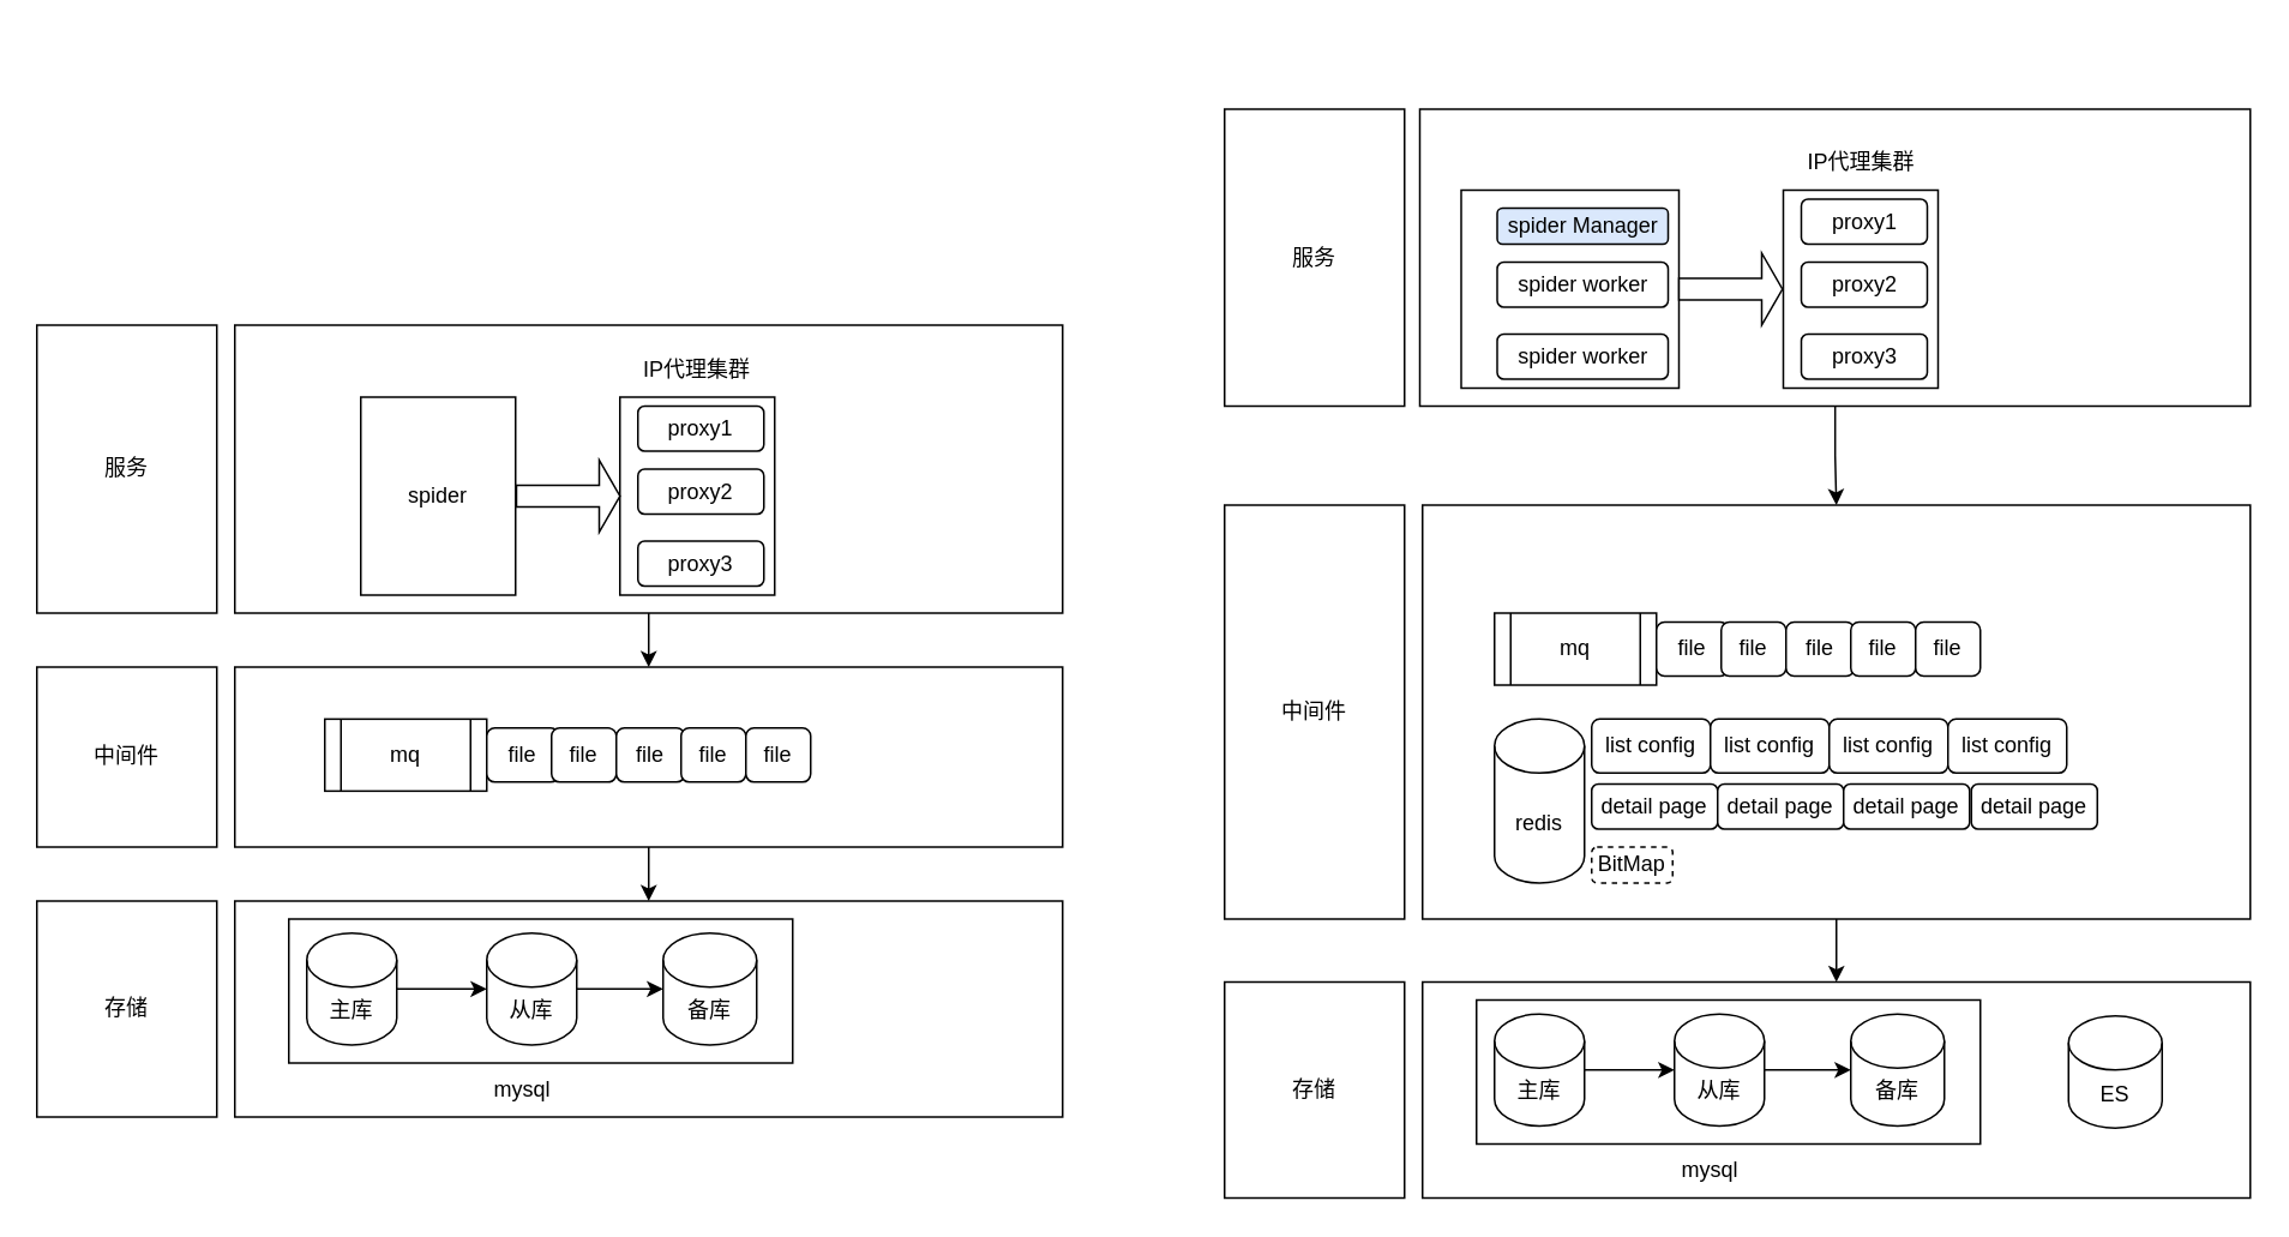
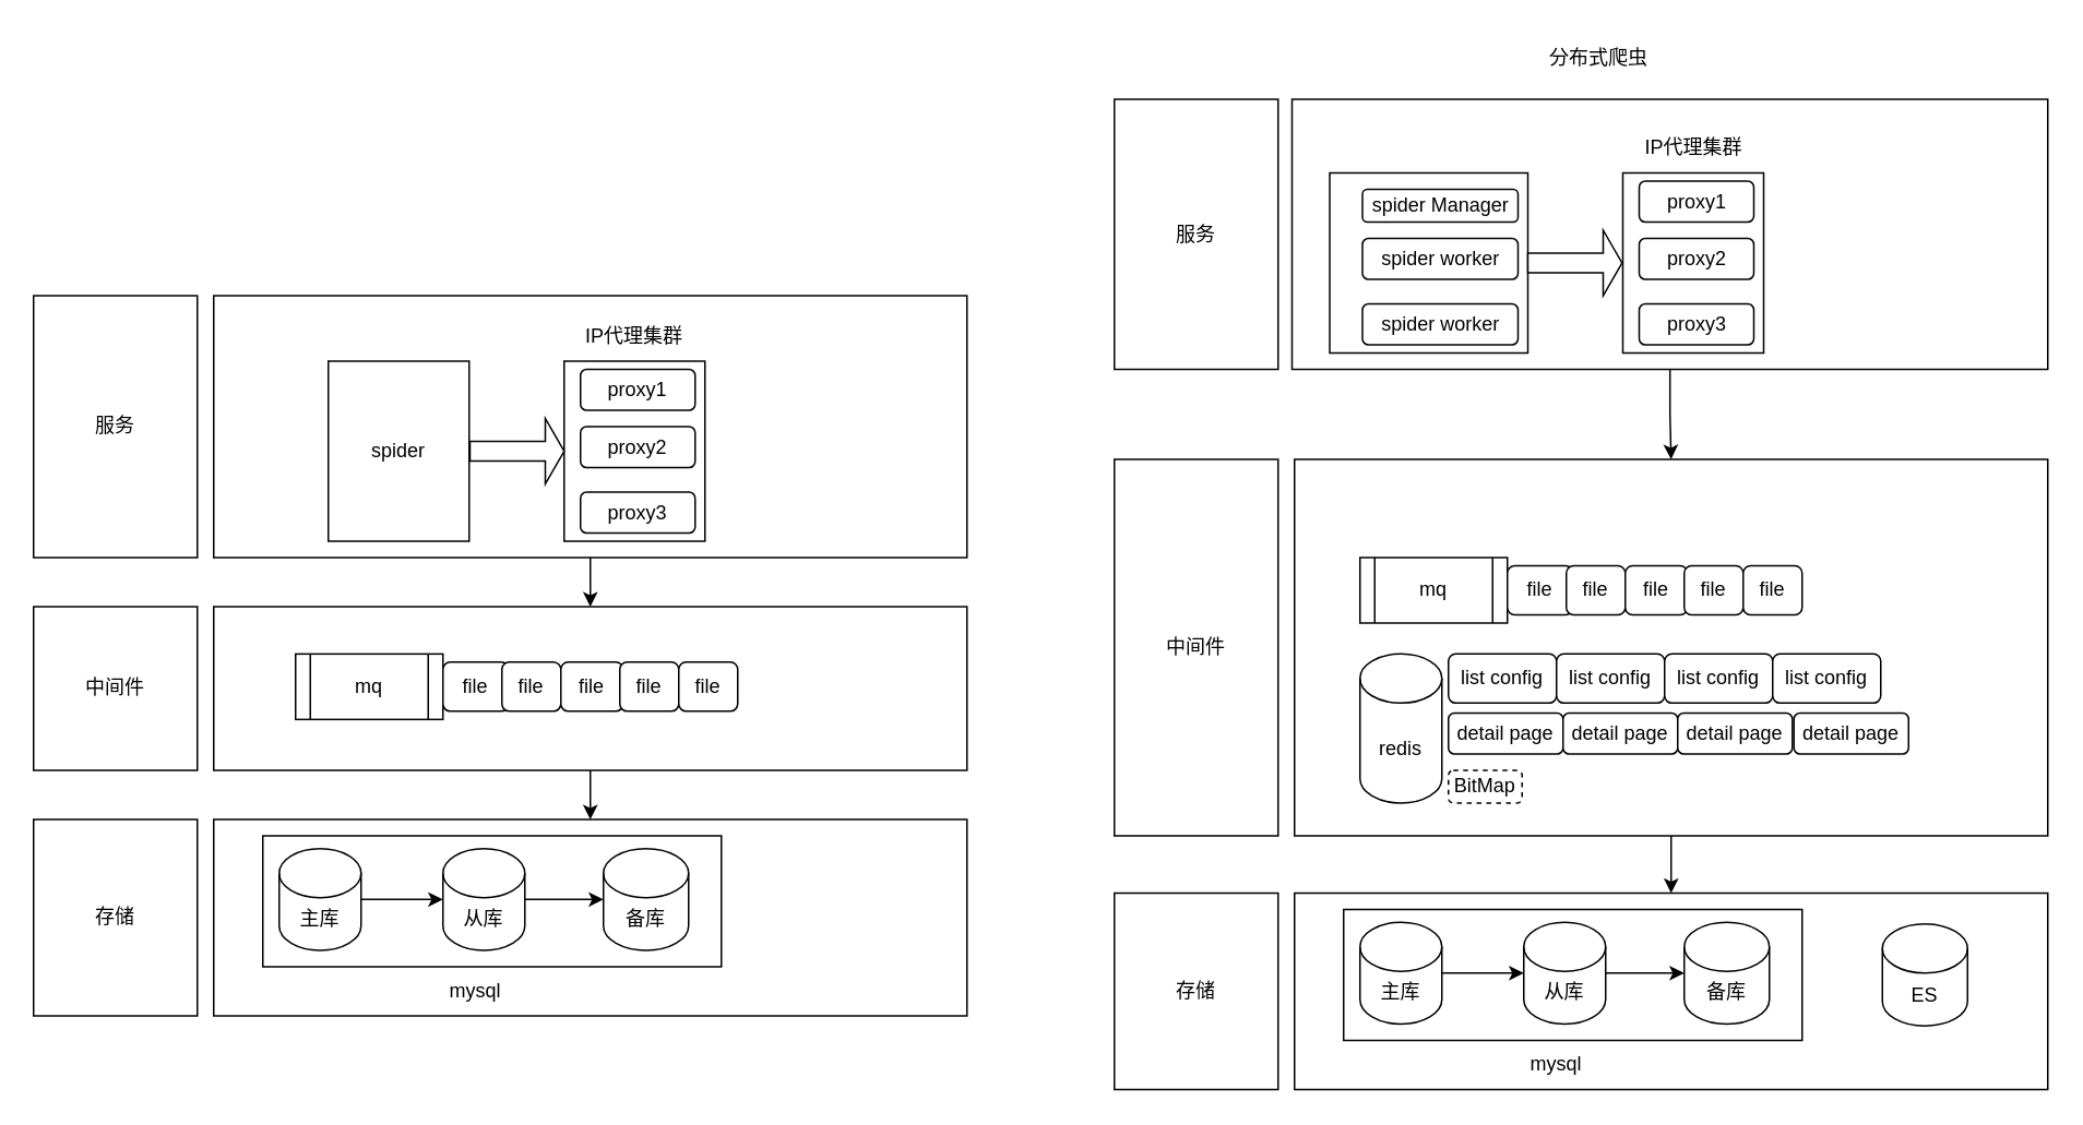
+ <mxCell id="48" value="分布式爬虫" style="text;html=1;strokeColor=none;fillColor=none;align=center;verticalAlign=middle;whiteSpace=wrap;rounded=0;" vertex="1" parent="1"><mxGeometry x="932.5" y="20" width="86" height="30" as="geometry" /></mxCell>
- <mxCell id="35" value="spider Manager" style="rounded=1;whiteSpace=wrap;html=1;fillColor=#dae8fc;" vertex="1" parent="1"><mxGeometry x="831.5" y="115" width="95" height="20" as="geometry" /></mxCell>
+ <mxCell id="35" value="spider Manager" style="rounded=1;whiteSpace=wrap;html=1;" vertex="1" parent="1"><mxGeometry x="831.5" y="115" width="95" height="20" as="geometry" /></mxCell>
